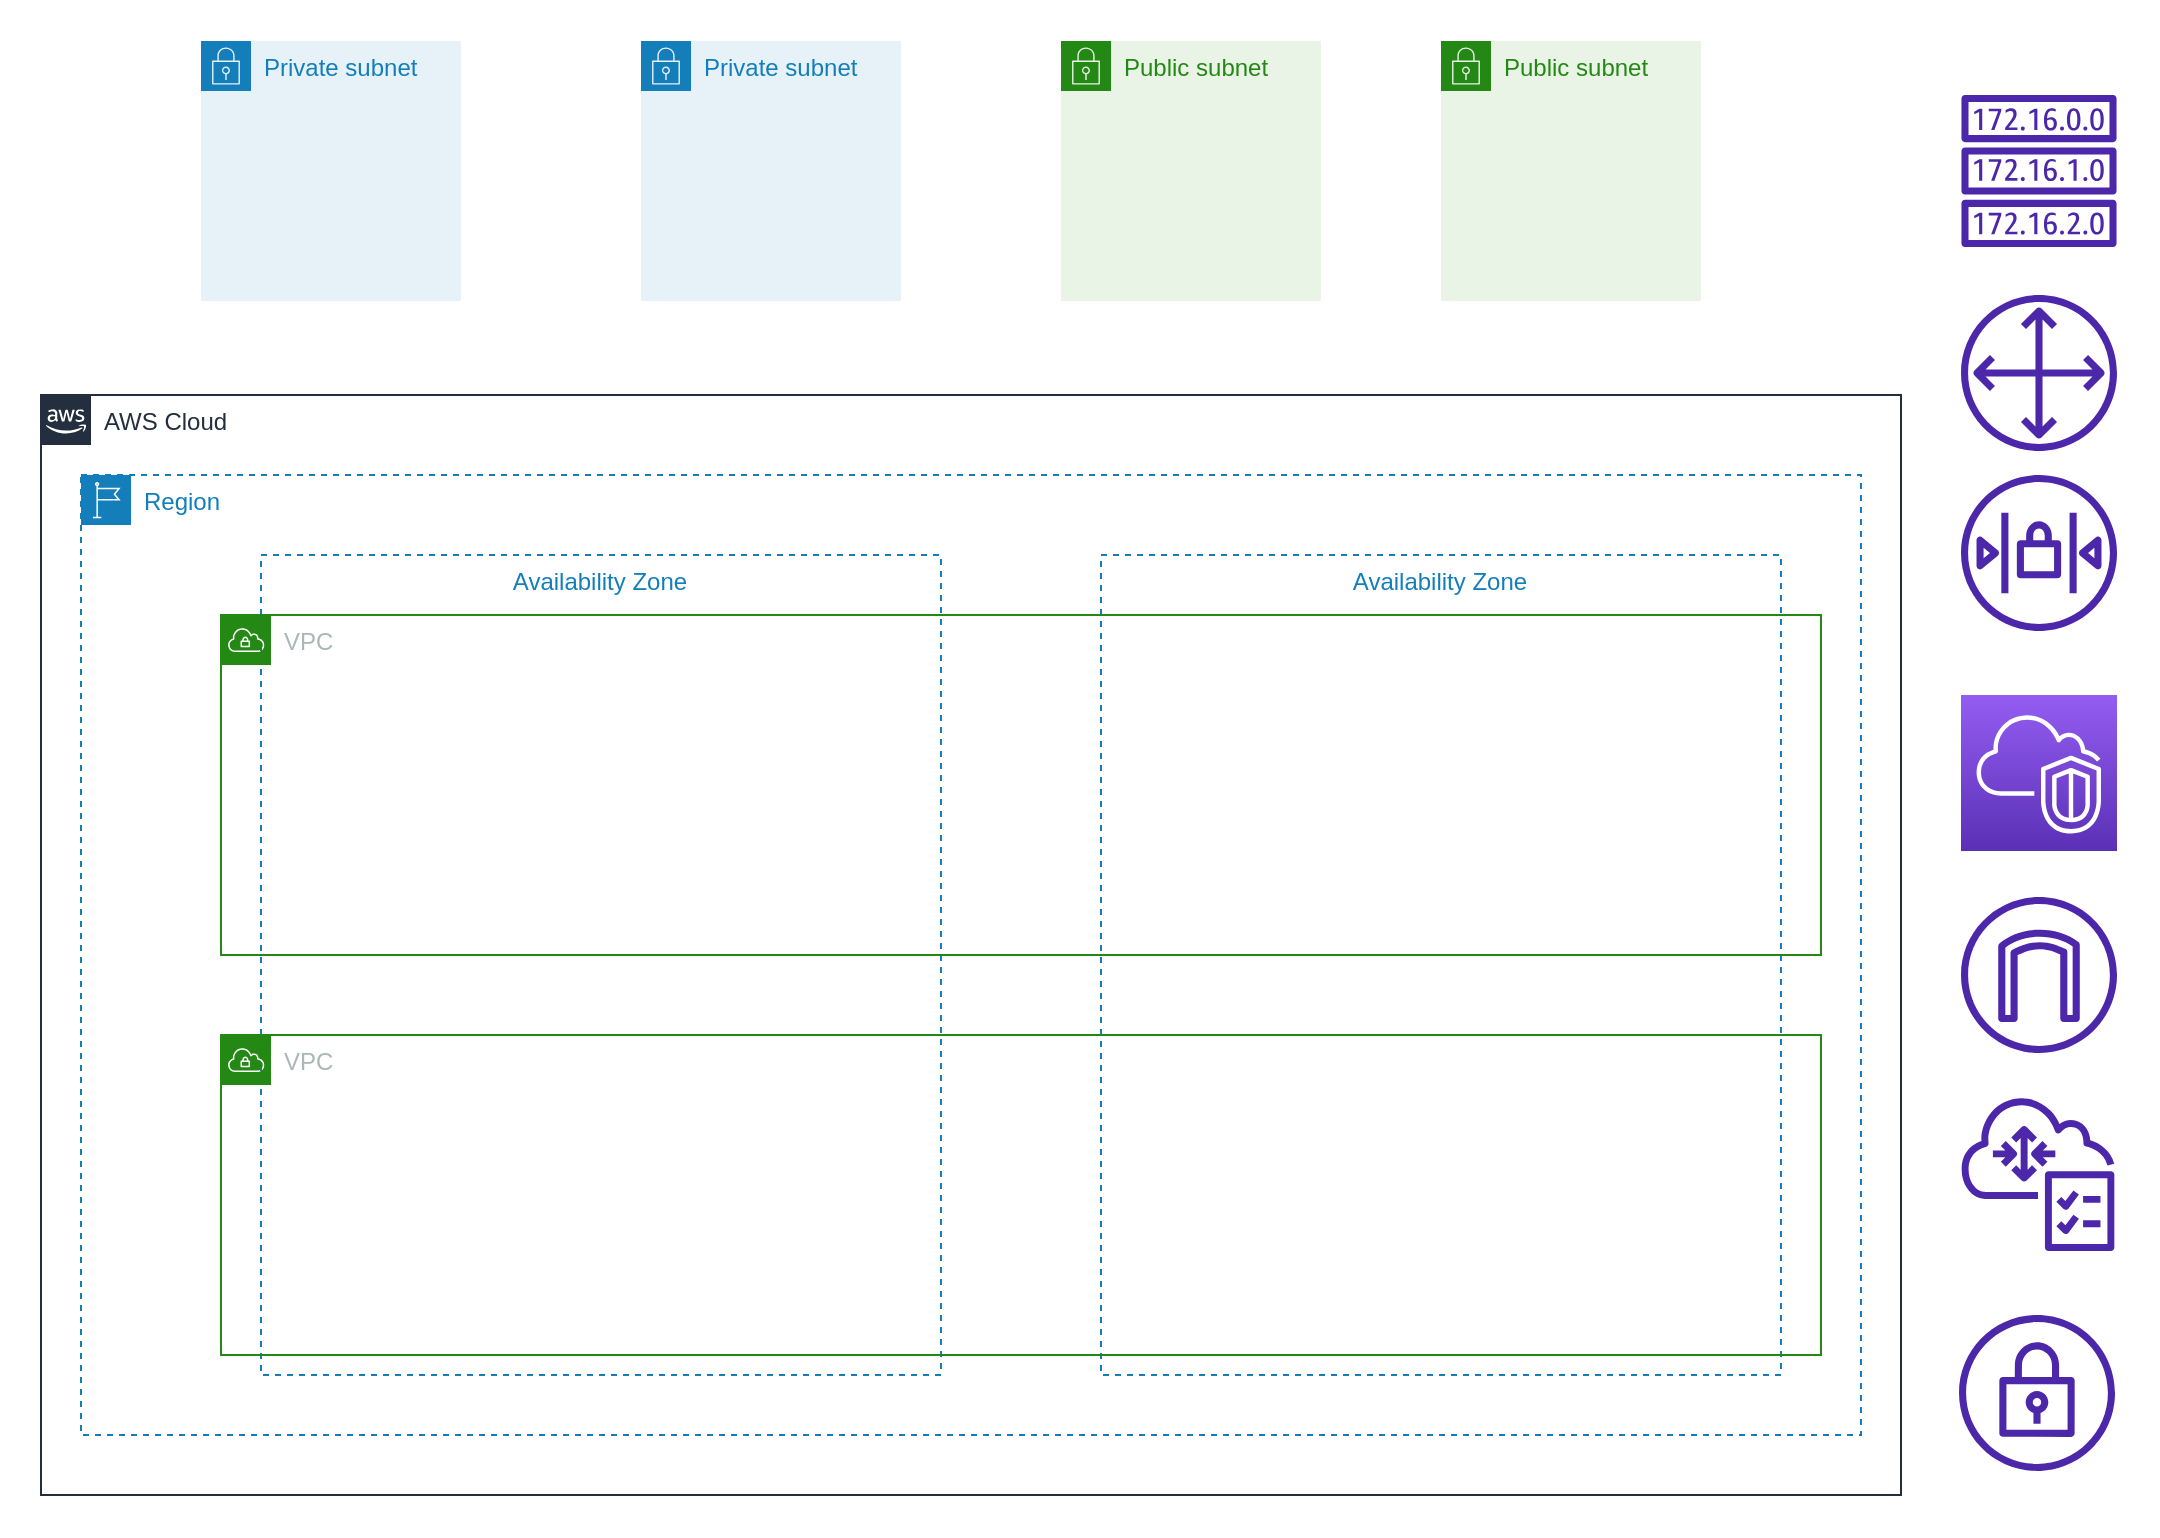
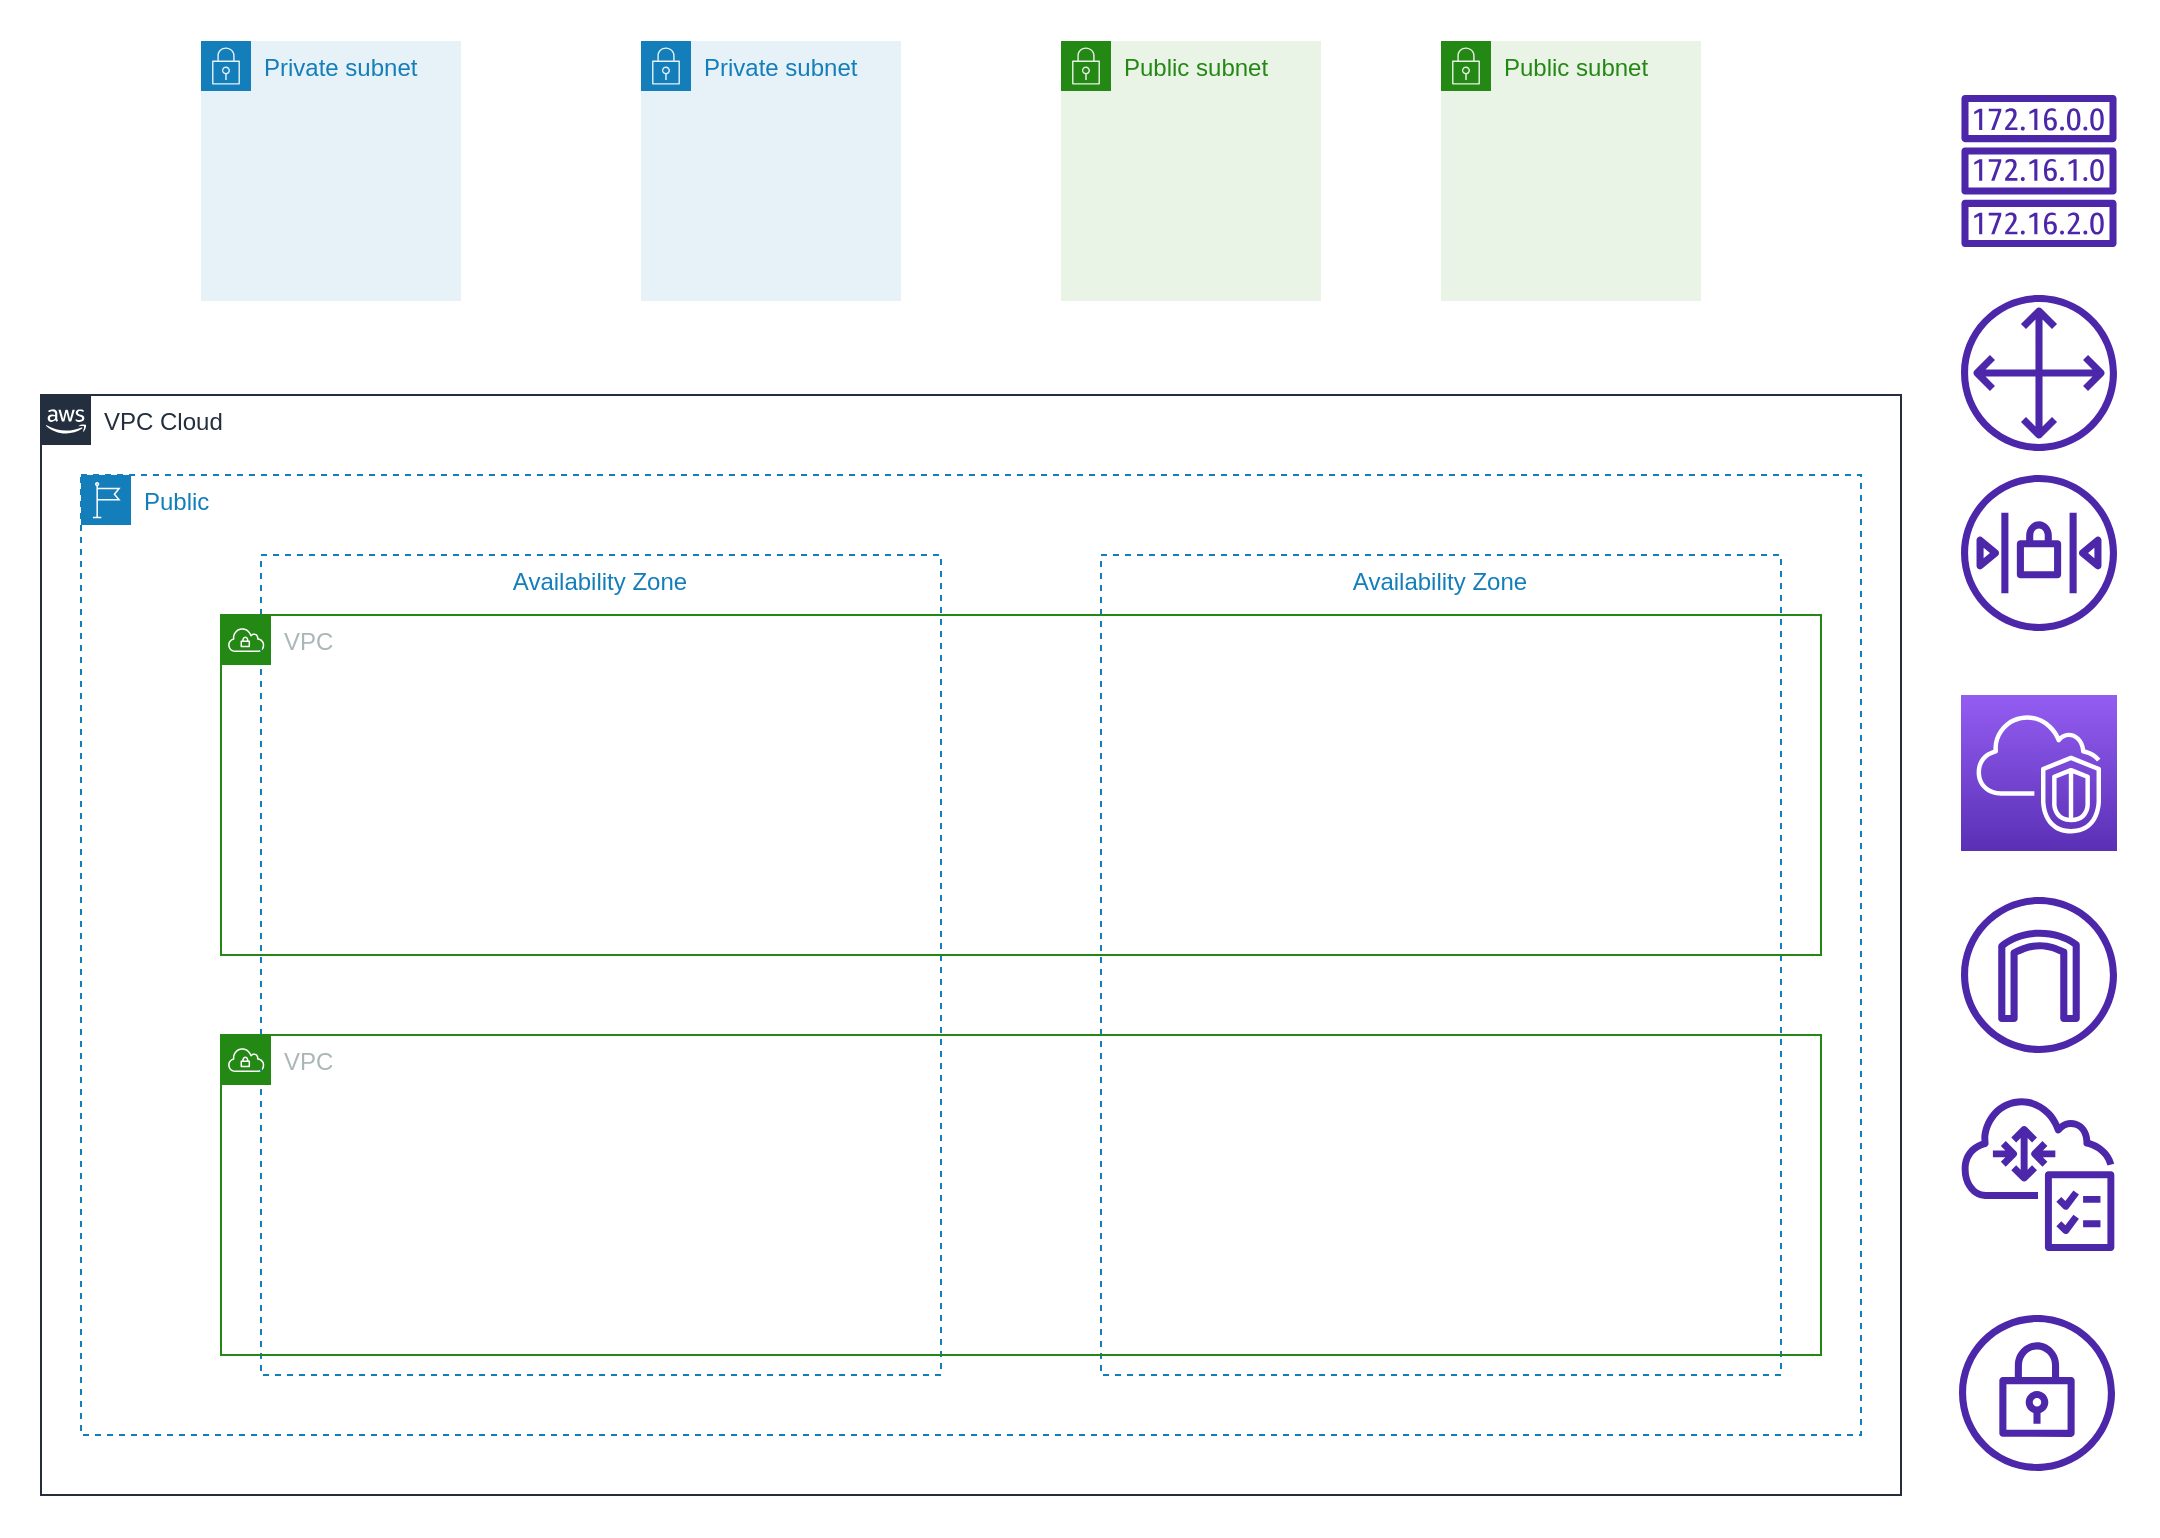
- <mxCell id="2" value="AWS Cloud" style="points=[[0,0],[0.25,0],[0.5,0],[0.75,0],[1,0],[1,0.25],[1,0.5],[1,0.75],[1,1],[0.75,1],[0.5,1],[0.25,1],[0,1],[0,0.75],[0,0.5],[0,0.25]];outlineConnect=0;gradientColor=none;html=1;whiteSpace=wrap;fontSize=12;fontStyle=0;container=1;pointerEvents=0;collapsible=0;recursiveResize=0;shape=mxgraph.aws4.group;grIcon=mxgraph.aws4.group_aws_cloud_alt;strokeColor=#232F3E;fillColor=none;verticalAlign=top;align=left;spacingLeft=30;fontColor=#232F3E;dashed=0;" parent="1" vertex="1"><mxGeometry x="20" y="197" width="930" height="550" as="geometry" /></mxCell>
+ <mxCell id="2" value="VPC Cloud" style="points=[[0,0],[0.25,0],[0.5,0],[0.75,0],[1,0],[1,0.25],[1,0.5],[1,0.75],[1,1],[0.75,1],[0.5,1],[0.25,1],[0,1],[0,0.75],[0,0.5],[0,0.25]];outlineConnect=0;gradientColor=none;html=1;whiteSpace=wrap;fontSize=12;fontStyle=0;container=1;pointerEvents=0;collapsible=0;recursiveResize=0;shape=mxgraph.aws4.group;grIcon=mxgraph.aws4.group_aws_cloud_alt;strokeColor=#232F3E;fillColor=none;verticalAlign=top;align=left;spacingLeft=30;fontColor=#232F3E;dashed=0;" parent="1" vertex="1"><mxGeometry x="20" y="197" width="930" height="550" as="geometry" /></mxCell>
- <mxCell id="3" value="Region" style="points=[[0,0],[0.25,0],[0.5,0],[0.75,0],[1,0],[1,0.25],[1,0.5],[1,0.75],[1,1],[0.75,1],[0.5,1],[0.25,1],[0,1],[0,0.75],[0,0.5],[0,0.25]];outlineConnect=0;gradientColor=none;html=1;whiteSpace=wrap;fontSize=12;fontStyle=0;container=1;pointerEvents=0;collapsible=0;recursiveResize=0;shape=mxgraph.aws4.group;grIcon=mxgraph.aws4.group_region;strokeColor=#147EBA;fillColor=none;verticalAlign=top;align=left;spacingLeft=30;fontColor=#147EBA;dashed=1;" parent="2" vertex="1"><mxGeometry x="20" y="40" width="890" height="480" as="geometry" /></mxCell>
+ <mxCell id="3" value="Public" style="points=[[0,0],[0.25,0],[0.5,0],[0.75,0],[1,0],[1,0.25],[1,0.5],[1,0.75],[1,1],[0.75,1],[0.5,1],[0.25,1],[0,1],[0,0.75],[0,0.5],[0,0.25]];outlineConnect=0;gradientColor=none;html=1;whiteSpace=wrap;fontSize=12;fontStyle=0;container=1;pointerEvents=0;collapsible=0;recursiveResize=0;shape=mxgraph.aws4.group;grIcon=mxgraph.aws4.group_region;strokeColor=#147EBA;fillColor=none;verticalAlign=top;align=left;spacingLeft=30;fontColor=#147EBA;dashed=1;" parent="2" vertex="1"><mxGeometry x="20" y="40" width="890" height="480" as="geometry" /></mxCell>
